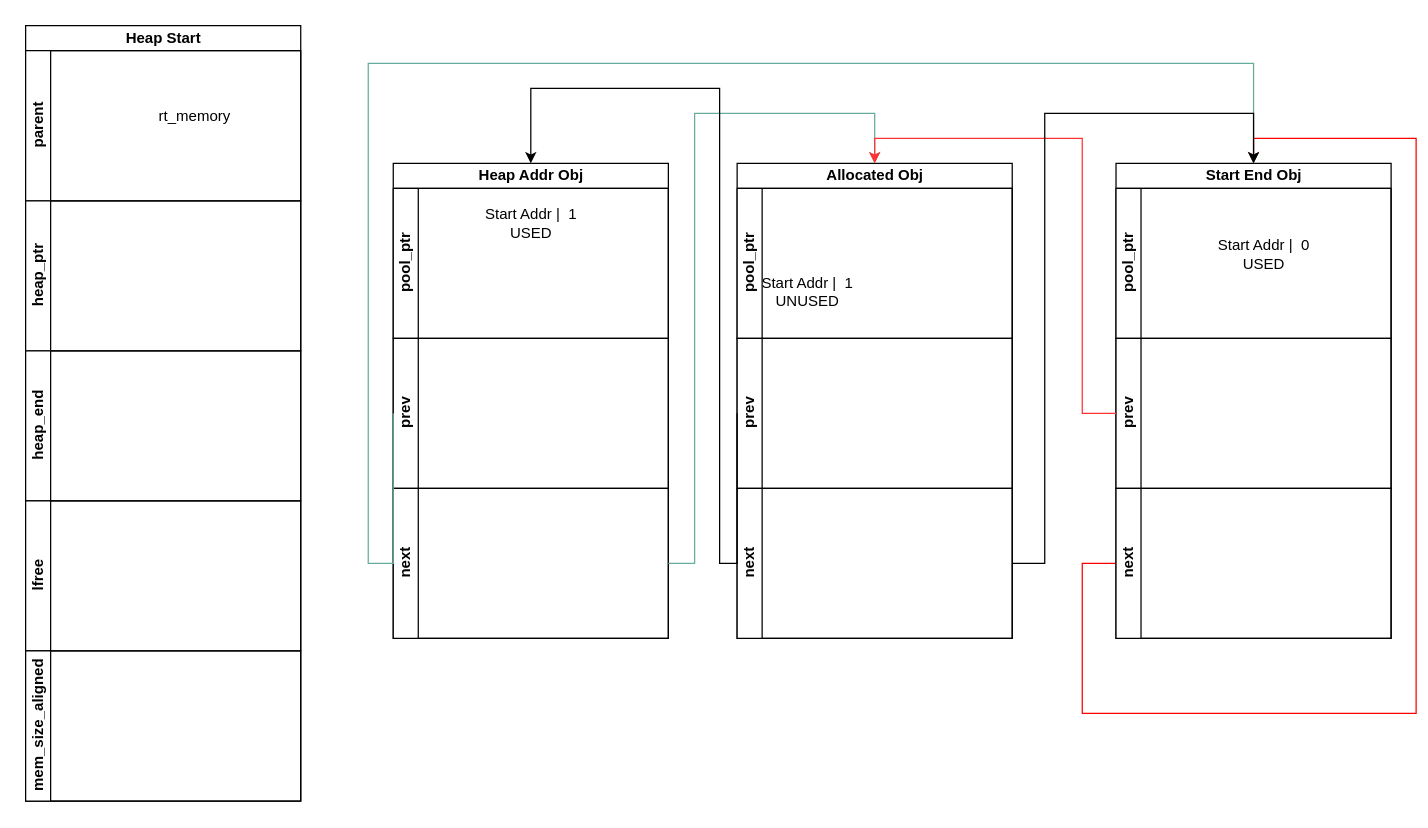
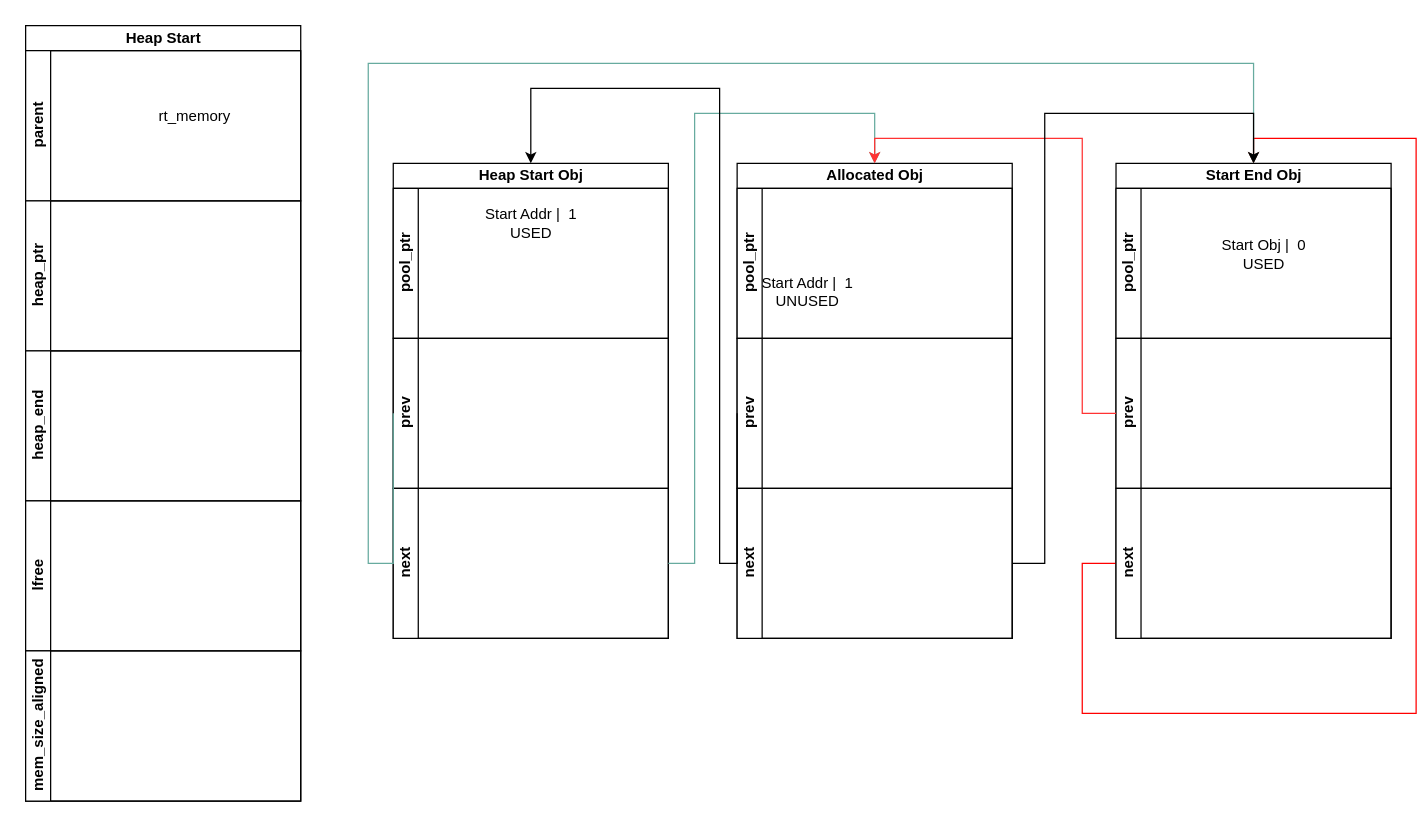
- <mxCell id="2" value="Heap Addr Obj" style="swimlane;childLayout=stackLayout;resizeParent=1;resizeParentMax=0;horizontal=1;startSize=20;horizontalStack=0;html=1;" parent="1" vertex="1"><mxGeometry x="314" y="130" width="220" height="380" as="geometry" /></mxCell>
+ <mxCell id="2" value="Heap Start Obj" style="swimlane;childLayout=stackLayout;resizeParent=1;resizeParentMax=0;horizontal=1;startSize=20;horizontalStack=0;html=1;" parent="1" vertex="1"><mxGeometry x="314" y="130" width="220" height="380" as="geometry" /></mxCell>
- <mxCell id="14" value="Start Addr |&amp;nbsp; 0&lt;br&gt;USED" style="text;html=1;align=center;verticalAlign=middle;resizable=0;points=[];autosize=1;strokeColor=none;fillColor=none;" parent="13" vertex="1"><mxGeometry x="68" y="33" width="100" height="40" as="geometry" /></mxCell>
+ <mxCell id="14" value="Start Obj |&amp;nbsp; 0&lt;br&gt;USED" style="text;html=1;align=center;verticalAlign=middle;resizable=0;points=[];autosize=1;strokeColor=none;fillColor=none;" parent="13" vertex="1"><mxGeometry x="68" y="33" width="100" height="40" as="geometry" /></mxCell>
